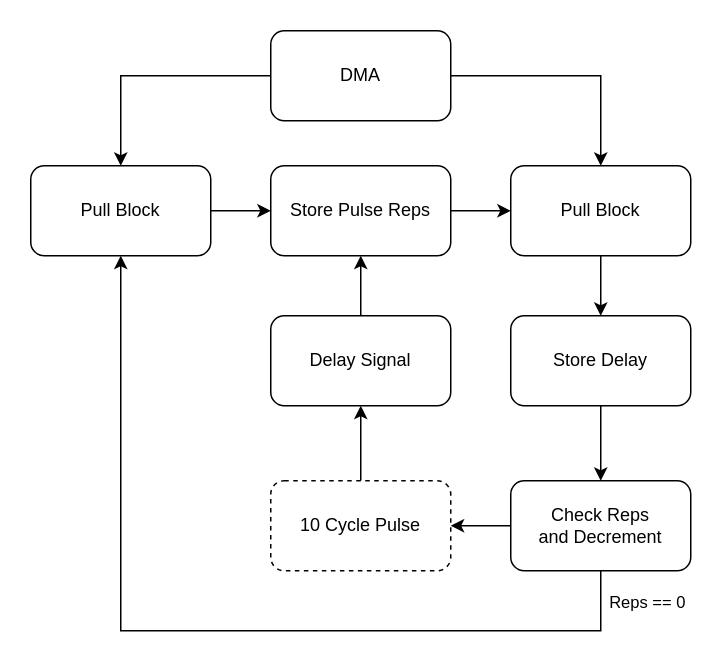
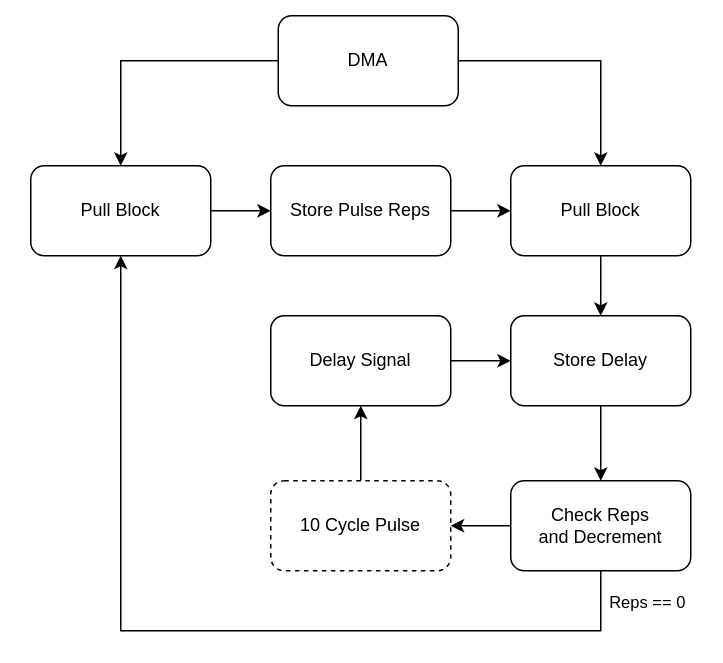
- <mxCell id="4" value="DMA" style="rounded=1;whiteSpace=wrap;html=1;" parent="1" vertex="1"><mxGeometry x="180" y="20" width="120" height="60" as="geometry" /></mxCell>
+ <mxCell id="4" value="DMA" style="rounded=1;whiteSpace=wrap;html=1;" parent="1" vertex="1"><mxGeometry x="185" y="10" width="120" height="60" as="geometry" /></mxCell>
- <mxCell id="19" style="edgeStyle=orthogonalEdgeStyle;rounded=0;orthogonalLoop=1;jettySize=auto;html=1;" parent="1" source="20" target="8" edge="1"><mxGeometry relative="1" as="geometry" /></mxCell>
+ <mxCell id="19" style="edgeStyle=orthogonalEdgeStyle;rounded=0;orthogonalLoop=1;jettySize=auto;html=1;entryX=0;entryY=0.5;entryDx=0;entryDy=0;" parent="1" source="20" target="12" edge="1"><mxGeometry relative="1" as="geometry" /></mxCell>
